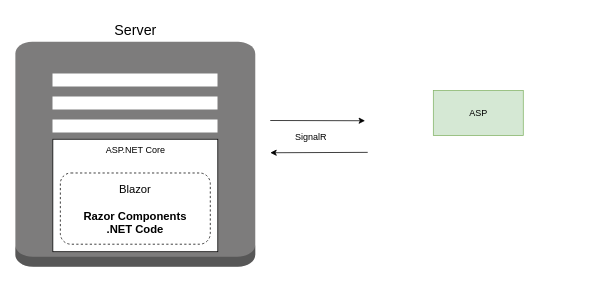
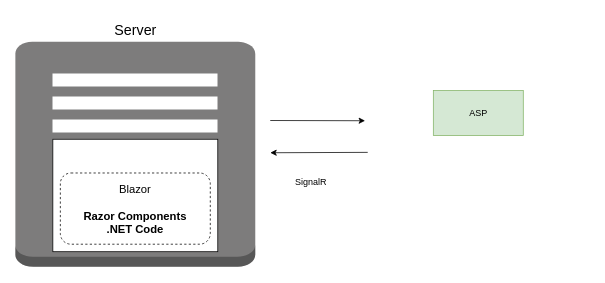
- <mxCell id="10" value="SignalR" style="text;html=1;align=center;verticalAlign=middle;resizable=0;points=[];autosize=1;strokeColor=none;fillColor=none;" vertex="1" parent="1"><mxGeometry x="379" y="168" width="70" height="30" as="geometry" /></mxCell>
+ <mxCell id="10" value="SignalR" style="text;html=1;align=center;verticalAlign=middle;resizable=0;points=[];autosize=1;strokeColor=none;fillColor=none;" vertex="1" parent="1"><mxGeometry x="379" y="228" width="70" height="30" as="geometry" /></mxCell>
- <mxCell id="5" value="ASP.NET Core" style="text;html=1;align=center;verticalAlign=middle;resizable=0;points=[];autosize=1;strokeColor=none;fillColor=none;" vertex="1" parent="1"><mxGeometry x="130" y="185" width="100" height="30" as="geometry" /></mxCell>
